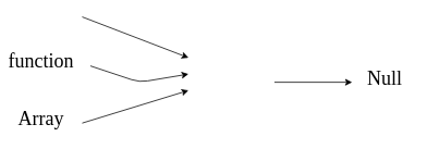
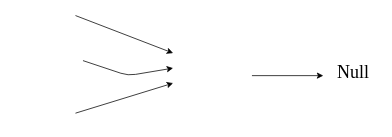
- <mxCell id="2" value="function" style="text;strokeColor=none;align=center;fillColor=none;html=1;verticalAlign=middle;whiteSpace=wrap;rounded=0;fontFamily=Comic Sans MS;fontSize=24;" vertex="1" parent="1"><mxGeometry x="20" y="60" width="60" height="30" as="geometry" /></mxCell>
- <mxCell id="3" value="Array" style="text;strokeColor=none;align=center;fillColor=none;html=1;verticalAlign=middle;whiteSpace=wrap;rounded=0;fontFamily=Comic Sans MS;fontSize=24;" vertex="1" parent="1"><mxGeometry x="20" y="130" width="60" height="30" as="geometry" /></mxCell>
